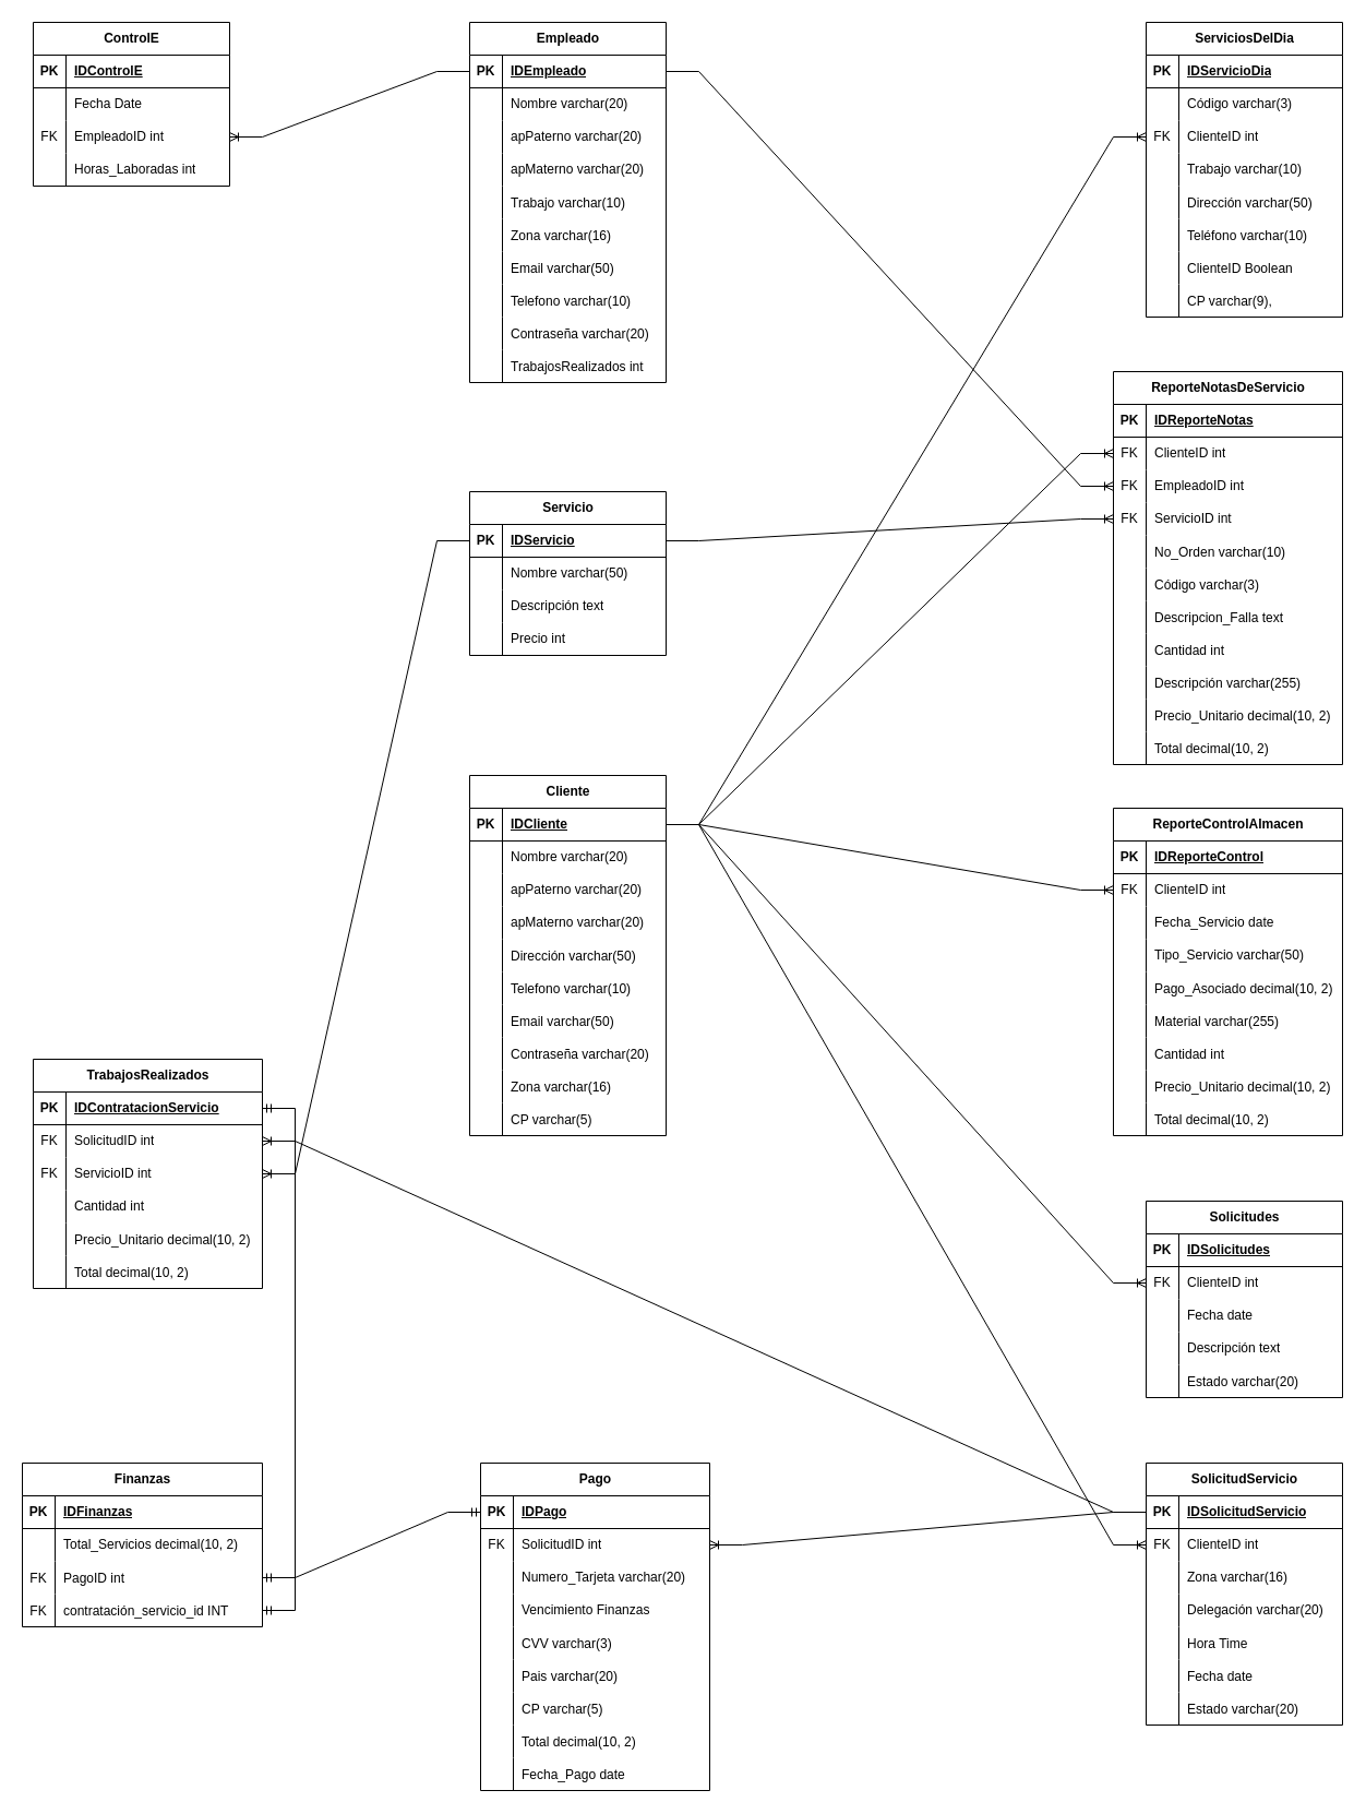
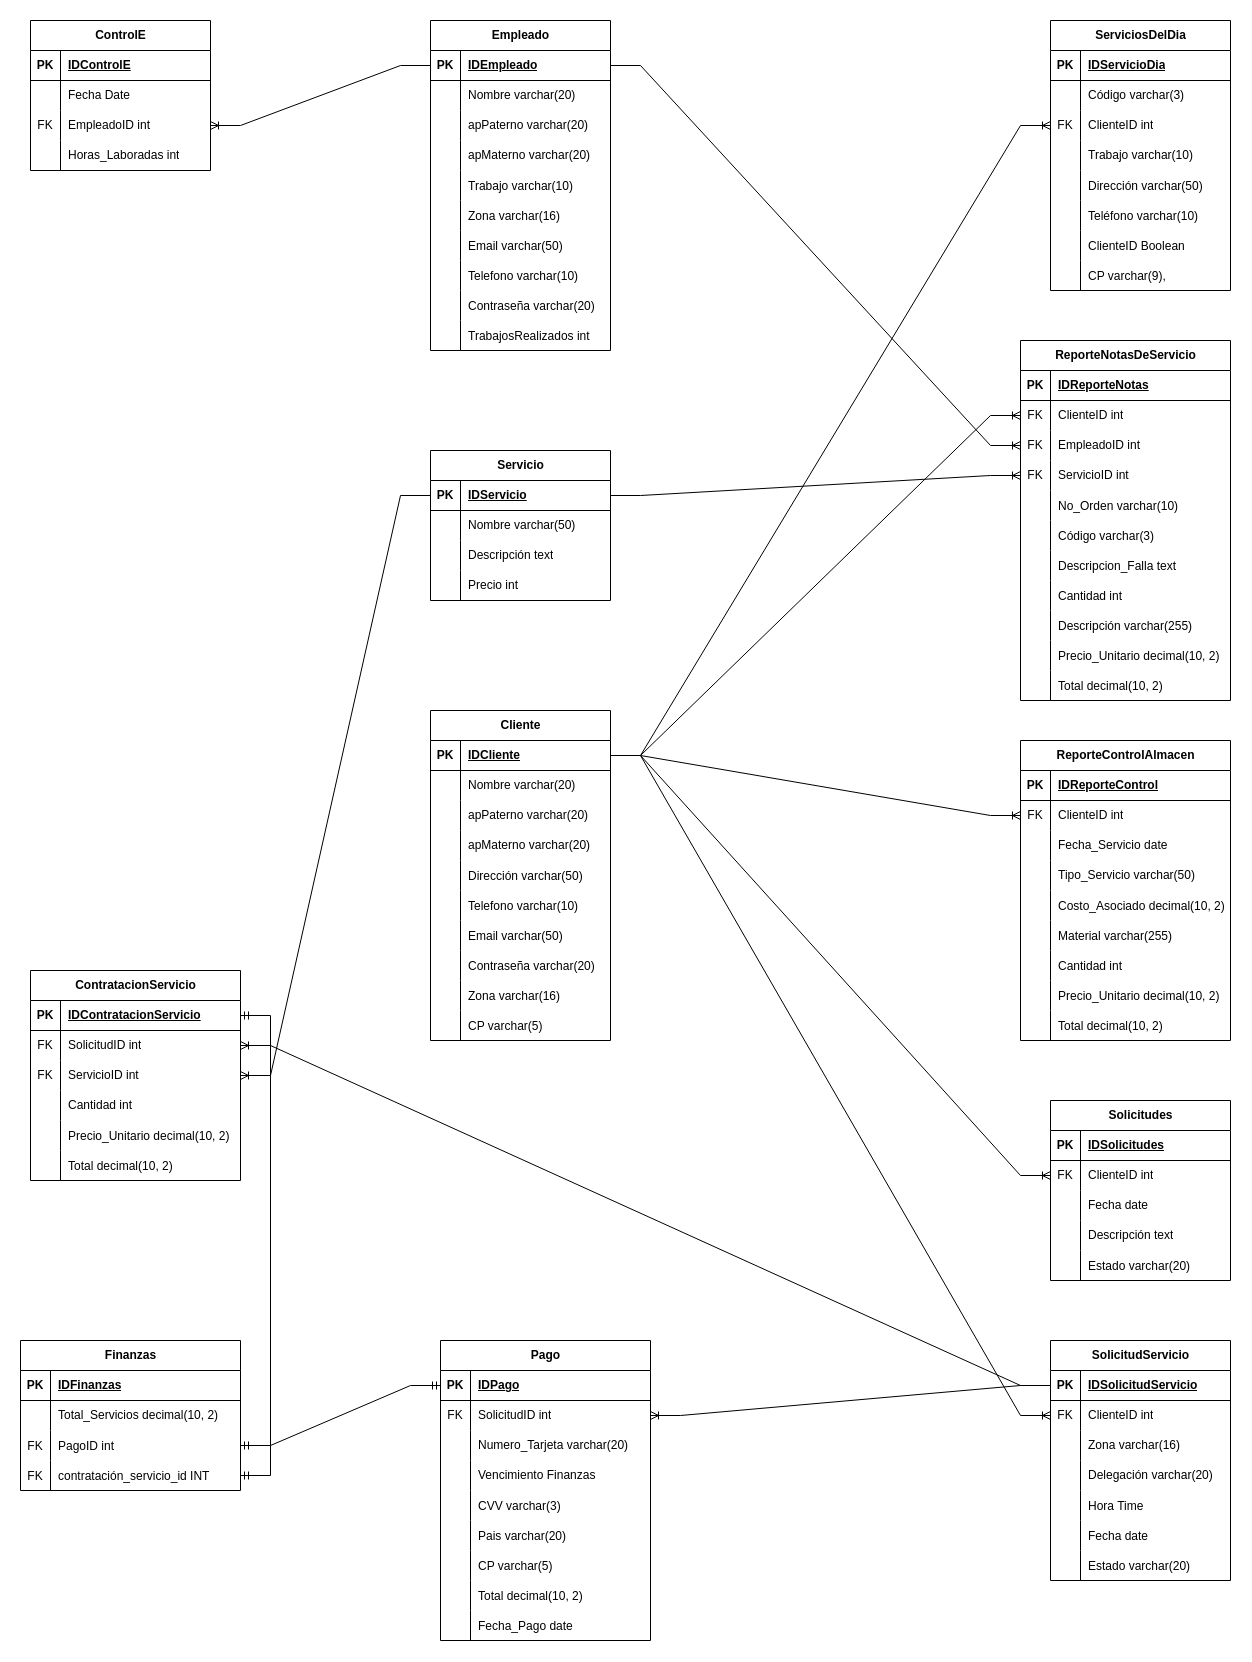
- <mxCell id="262" value="Pago_Asociado decimal(10, 2)" style="shape=partialRectangle;connectable=0;fillColor=none;top=0;left=0;bottom=0;right=0;align=left;spacingLeft=6;overflow=hidden;" vertex="1" parent="260"><mxGeometry x="30" width="180" height="30" as="geometry"><mxRectangle width="180" height="30" as="alternateBounds" /></mxGeometry></mxCell>
+ <mxCell id="262" value="Costo_Asociado decimal(10, 2)" style="shape=partialRectangle;connectable=0;fillColor=none;top=0;left=0;bottom=0;right=0;align=left;spacingLeft=6;overflow=hidden;" vertex="1" parent="260"><mxGeometry x="30" width="180" height="30" as="geometry"><mxRectangle width="180" height="30" as="alternateBounds" /></mxGeometry></mxCell>
- <mxCell id="166" value="TrabajosRealizados" style="shape=table;startSize=30;container=1;collapsible=1;childLayout=tableLayout;fixedRows=1;rowLines=0;fontStyle=1;align=center;resizeLast=1;html=1;" vertex="1" parent="1"><mxGeometry x="30" y="970" width="210" height="210" as="geometry" /></mxCell>
+ <mxCell id="166" value="ContratacionServicio" style="shape=table;startSize=30;container=1;collapsible=1;childLayout=tableLayout;fixedRows=1;rowLines=0;fontStyle=1;align=center;resizeLast=1;html=1;" vertex="1" parent="1"><mxGeometry x="30" y="970" width="210" height="210" as="geometry" /></mxCell>
